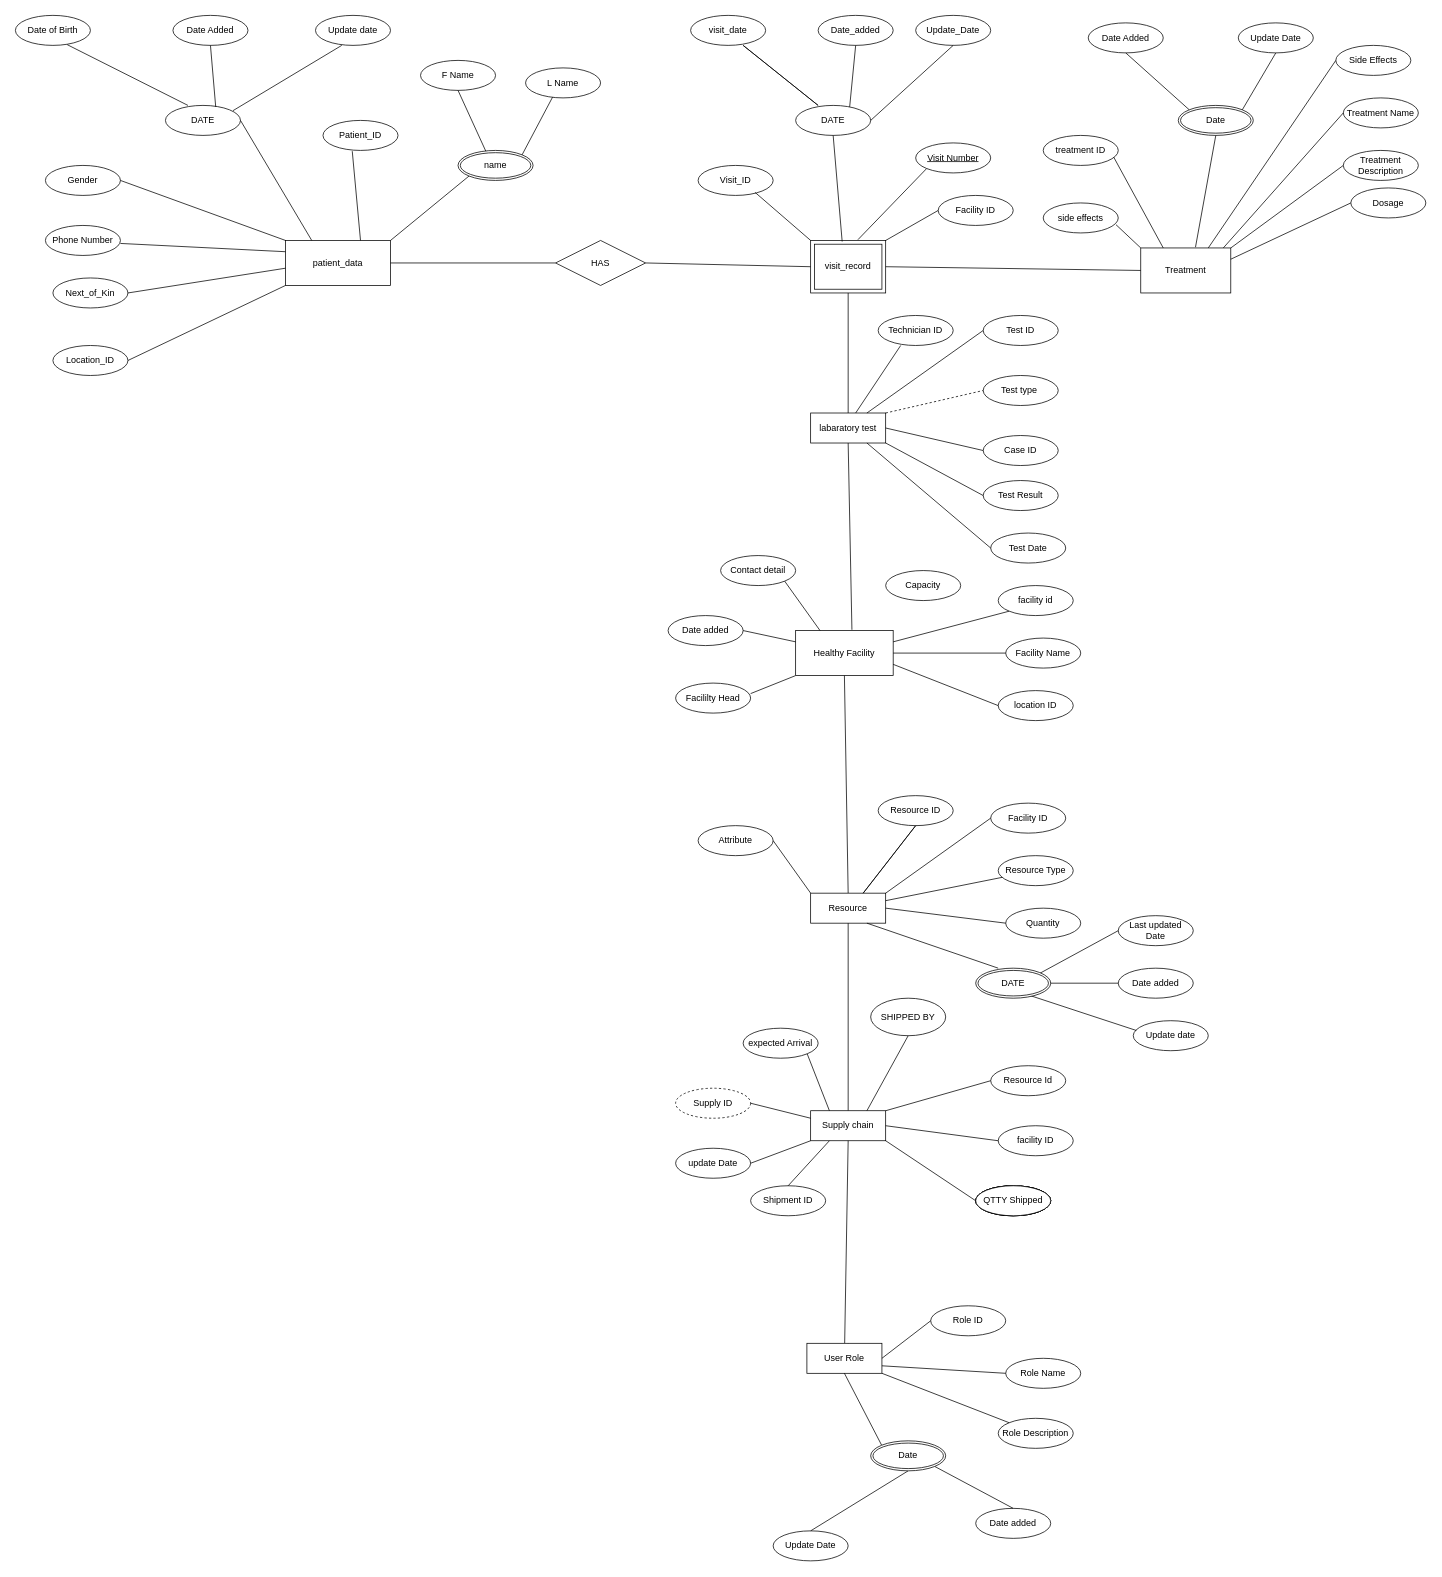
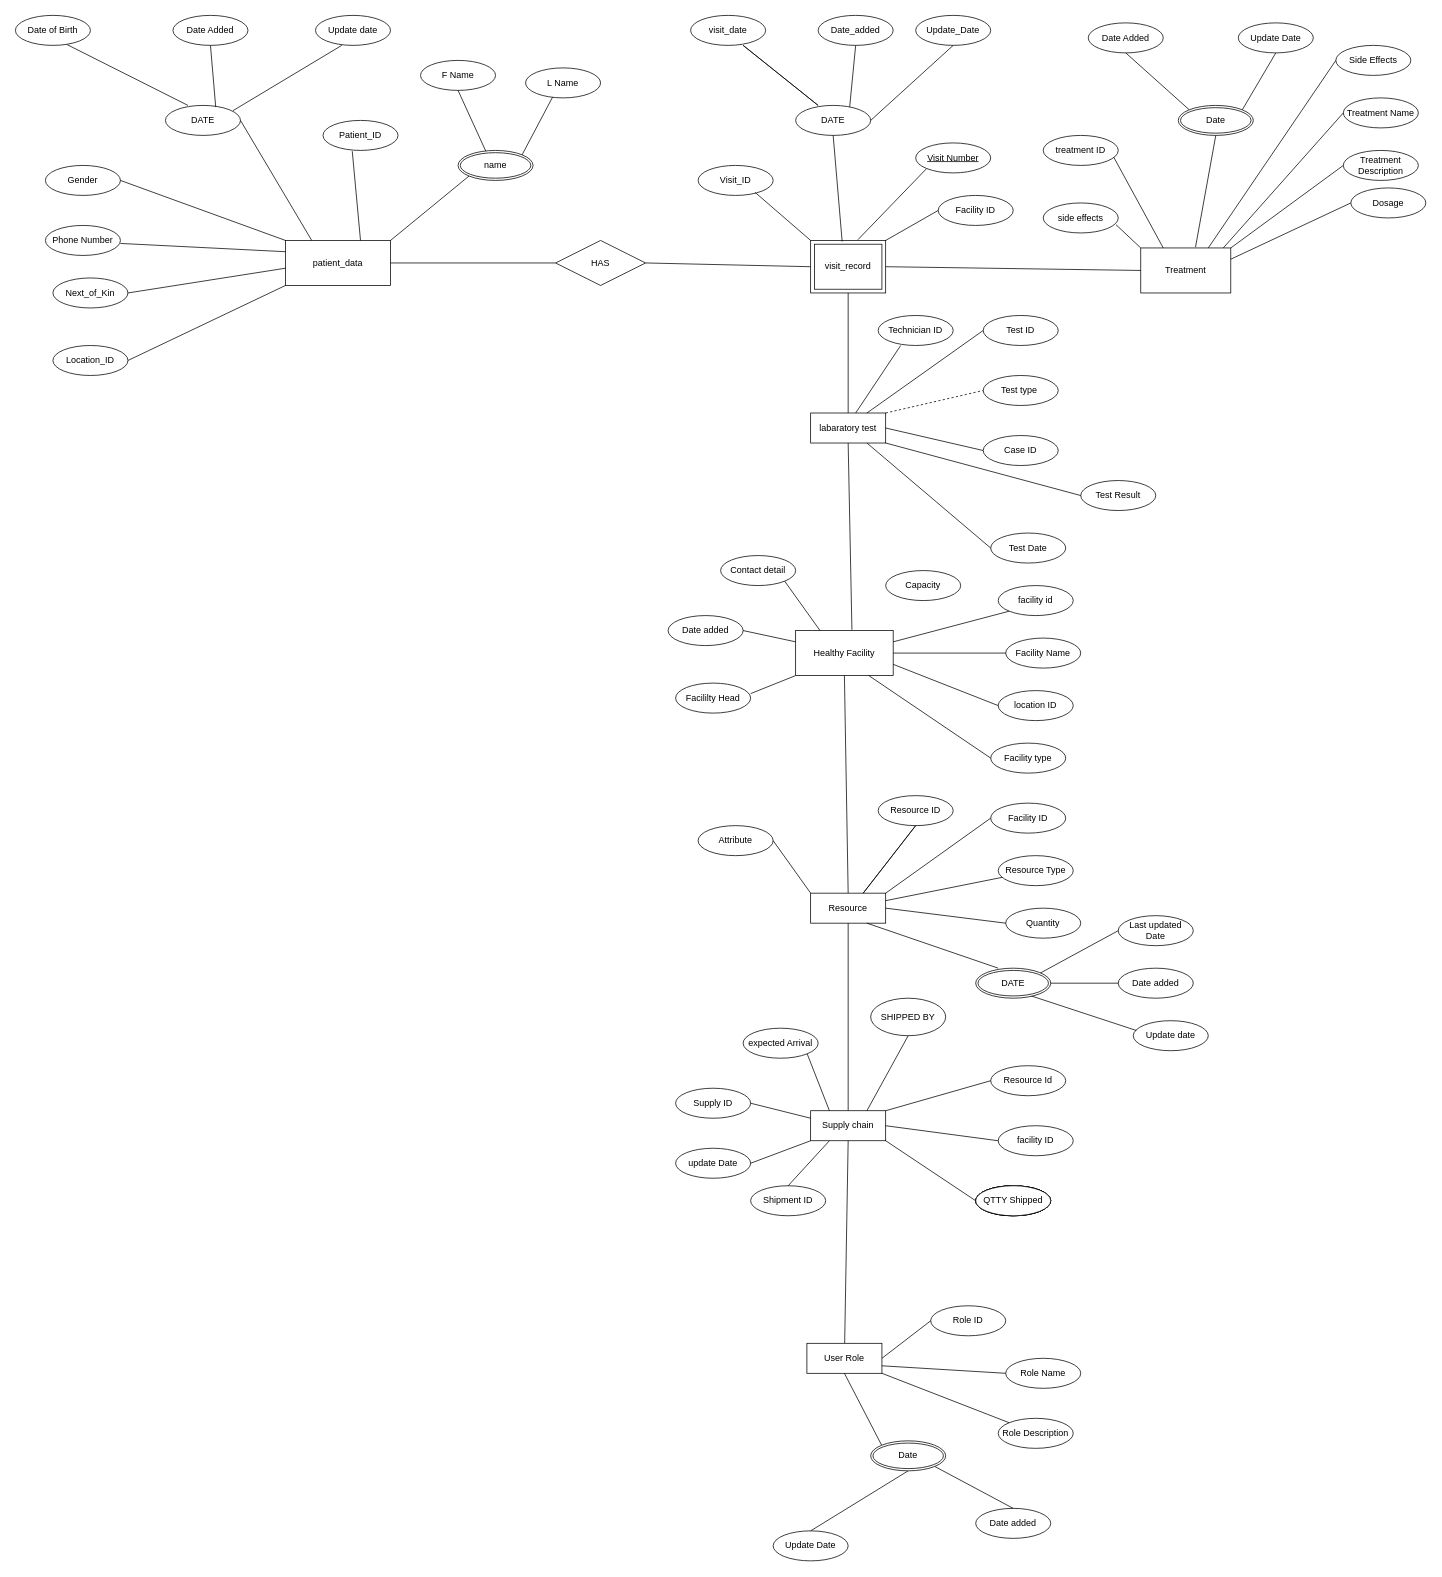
- <mxCell id="70" value="Test Result" style="ellipse;whiteSpace=wrap;html=1;align=center;" parent="1" vertex="1"><mxGeometry x="1310" y="640" width="100" height="40" as="geometry" /></mxCell>
+ <mxCell id="70" value="Test Result" style="ellipse;whiteSpace=wrap;html=1;align=center;" parent="1" vertex="1"><mxGeometry x="1440" y="640" width="100" height="40" as="geometry" /></mxCell>
+ <mxCell id="93" value="" style="endArrow=none;html=1;rounded=0;exitX=0.75;exitY=1;exitDx=0;exitDy=0;entryX=0;entryY=0.5;entryDx=0;entryDy=0;" parent="1" source="80" target="86" edge="1"><mxGeometry width="50" height="50" relative="1" as="geometry"><mxPoint x="1330" y="920" as="sourcePoint" /><mxPoint x="1380" y="870" as="targetPoint" /></mxGeometry></mxCell>
+ <mxCell id="86" value="Facility type" style="ellipse;whiteSpace=wrap;html=1;align=center;" parent="1" vertex="1"><mxGeometry x="1320" y="990" width="100" height="40" as="geometry" /></mxCell>
- <mxCell id="133" value="Supply ID" style="ellipse;whiteSpace=wrap;html=1;align=center;dashed=1;" parent="1" vertex="1"><mxGeometry x="900" y="1450" width="100" height="40" as="geometry" /></mxCell>
+ <mxCell id="133" value="Supply ID" style="ellipse;whiteSpace=wrap;html=1;align=center;" parent="1" vertex="1"><mxGeometry x="900" y="1450" width="100" height="40" as="geometry" /></mxCell>
